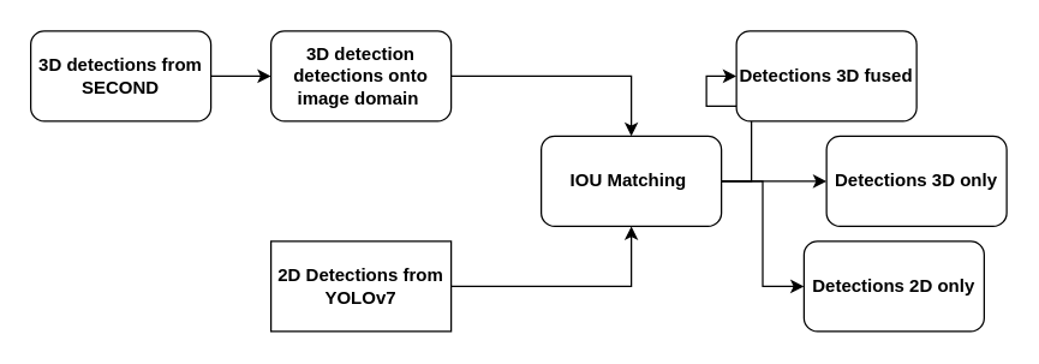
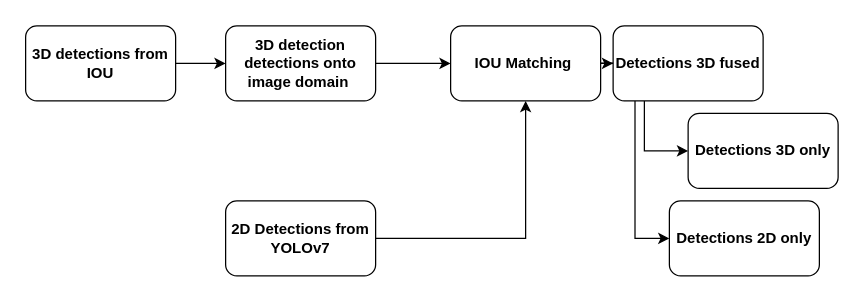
- <mxCell id="3" value="3D detections from SECOND" style="rounded=1;whiteSpace=wrap;html=1;shadow=0;strokeColor=#000000;fontStyle=1" vertex="1" parent="1"><mxGeometry x="20" y="20" width="120" height="60" as="geometry" /></mxCell>
+ <mxCell id="3" value="3D detections from IOU" style="rounded=1;whiteSpace=wrap;html=1;shadow=0;strokeColor=#000000;fontStyle=1" vertex="1" parent="1"><mxGeometry x="20" y="20" width="120" height="60" as="geometry" /></mxCell>
- <mxCell id="9" value="IOU Matching&amp;nbsp;" style="rounded=1;whiteSpace=wrap;html=1;shadow=0;strokeColor=#000000;fontStyle=1" vertex="1" parent="1"><mxGeometry x="360" y="90" width="120" height="60" as="geometry" /></mxCell>
+ <mxCell id="9" value="IOU Matching&amp;nbsp;" style="rounded=1;whiteSpace=wrap;html=1;shadow=0;strokeColor=#000000;fontStyle=1" vertex="1" parent="1"><mxGeometry x="360" y="20" width="120" height="60" as="geometry" /></mxCell>
- <mxCell id="5" value="2D Detections from YOLOv7" style="whiteSpace=wrap;html=1;shadow=0;strokeColor=#000000;fontStyle=1;rounded=0;" vertex="1" parent="1"><mxGeometry x="180" y="160" width="120" height="60" as="geometry" /></mxCell>
+ <mxCell id="5" value="2D Detections from YOLOv7" style="rounded=1;whiteSpace=wrap;html=1;shadow=0;strokeColor=#000000;fontStyle=1" vertex="1" parent="1"><mxGeometry x="180" y="160" width="120" height="60" as="geometry" /></mxCell>
